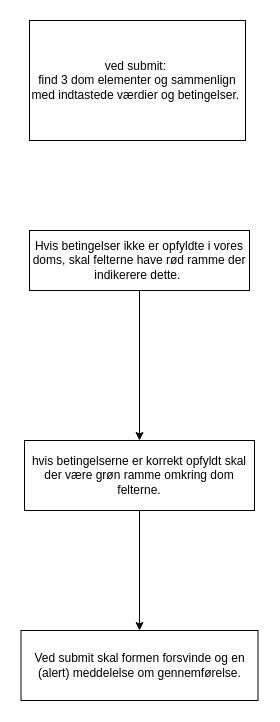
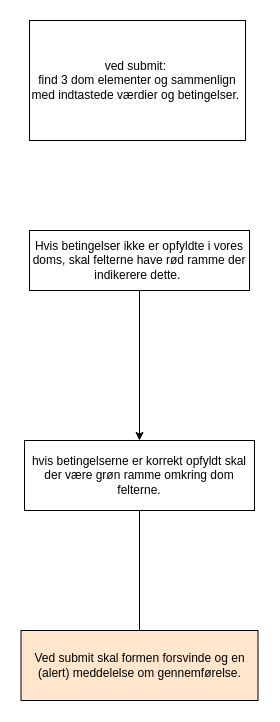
- <mxCell id="4" style="edgeStyle=orthogonalEdgeStyle;rounded=0;orthogonalLoop=1;jettySize=auto;html=1;entryX=0.5;entryY=0;entryDx=0;entryDy=0;" edge="1" parent="1" source="5" target="7"><mxGeometry relative="1" as="geometry" /></mxCell>
+ <mxCell id="4" style="edgeStyle=orthogonalEdgeStyle;rounded=0;orthogonalLoop=1;jettySize=auto;html=1;entryX=0.5;entryY=0;entryDx=0;entryDy=0;endArrow=none;" edge="1" parent="1" source="5" target="7"><mxGeometry relative="1" as="geometry" /></mxCell>
- <mxCell id="7" value="Ved submit skal formen forsvinde og en (alert) meddelelse om gennemførelse." style="rounded=0;whiteSpace=wrap;html=1;" vertex="1" parent="1"><mxGeometry x="20.5" y="630" width="237" height="70" as="geometry" /></mxCell>
+ <mxCell id="7" value="Ved submit skal formen forsvinde og en (alert) meddelelse om gennemførelse." style="rounded=0;whiteSpace=wrap;html=1;fillColor=#ffe6cc;" vertex="1" parent="1"><mxGeometry x="20.5" y="630" width="237" height="70" as="geometry" /></mxCell>
